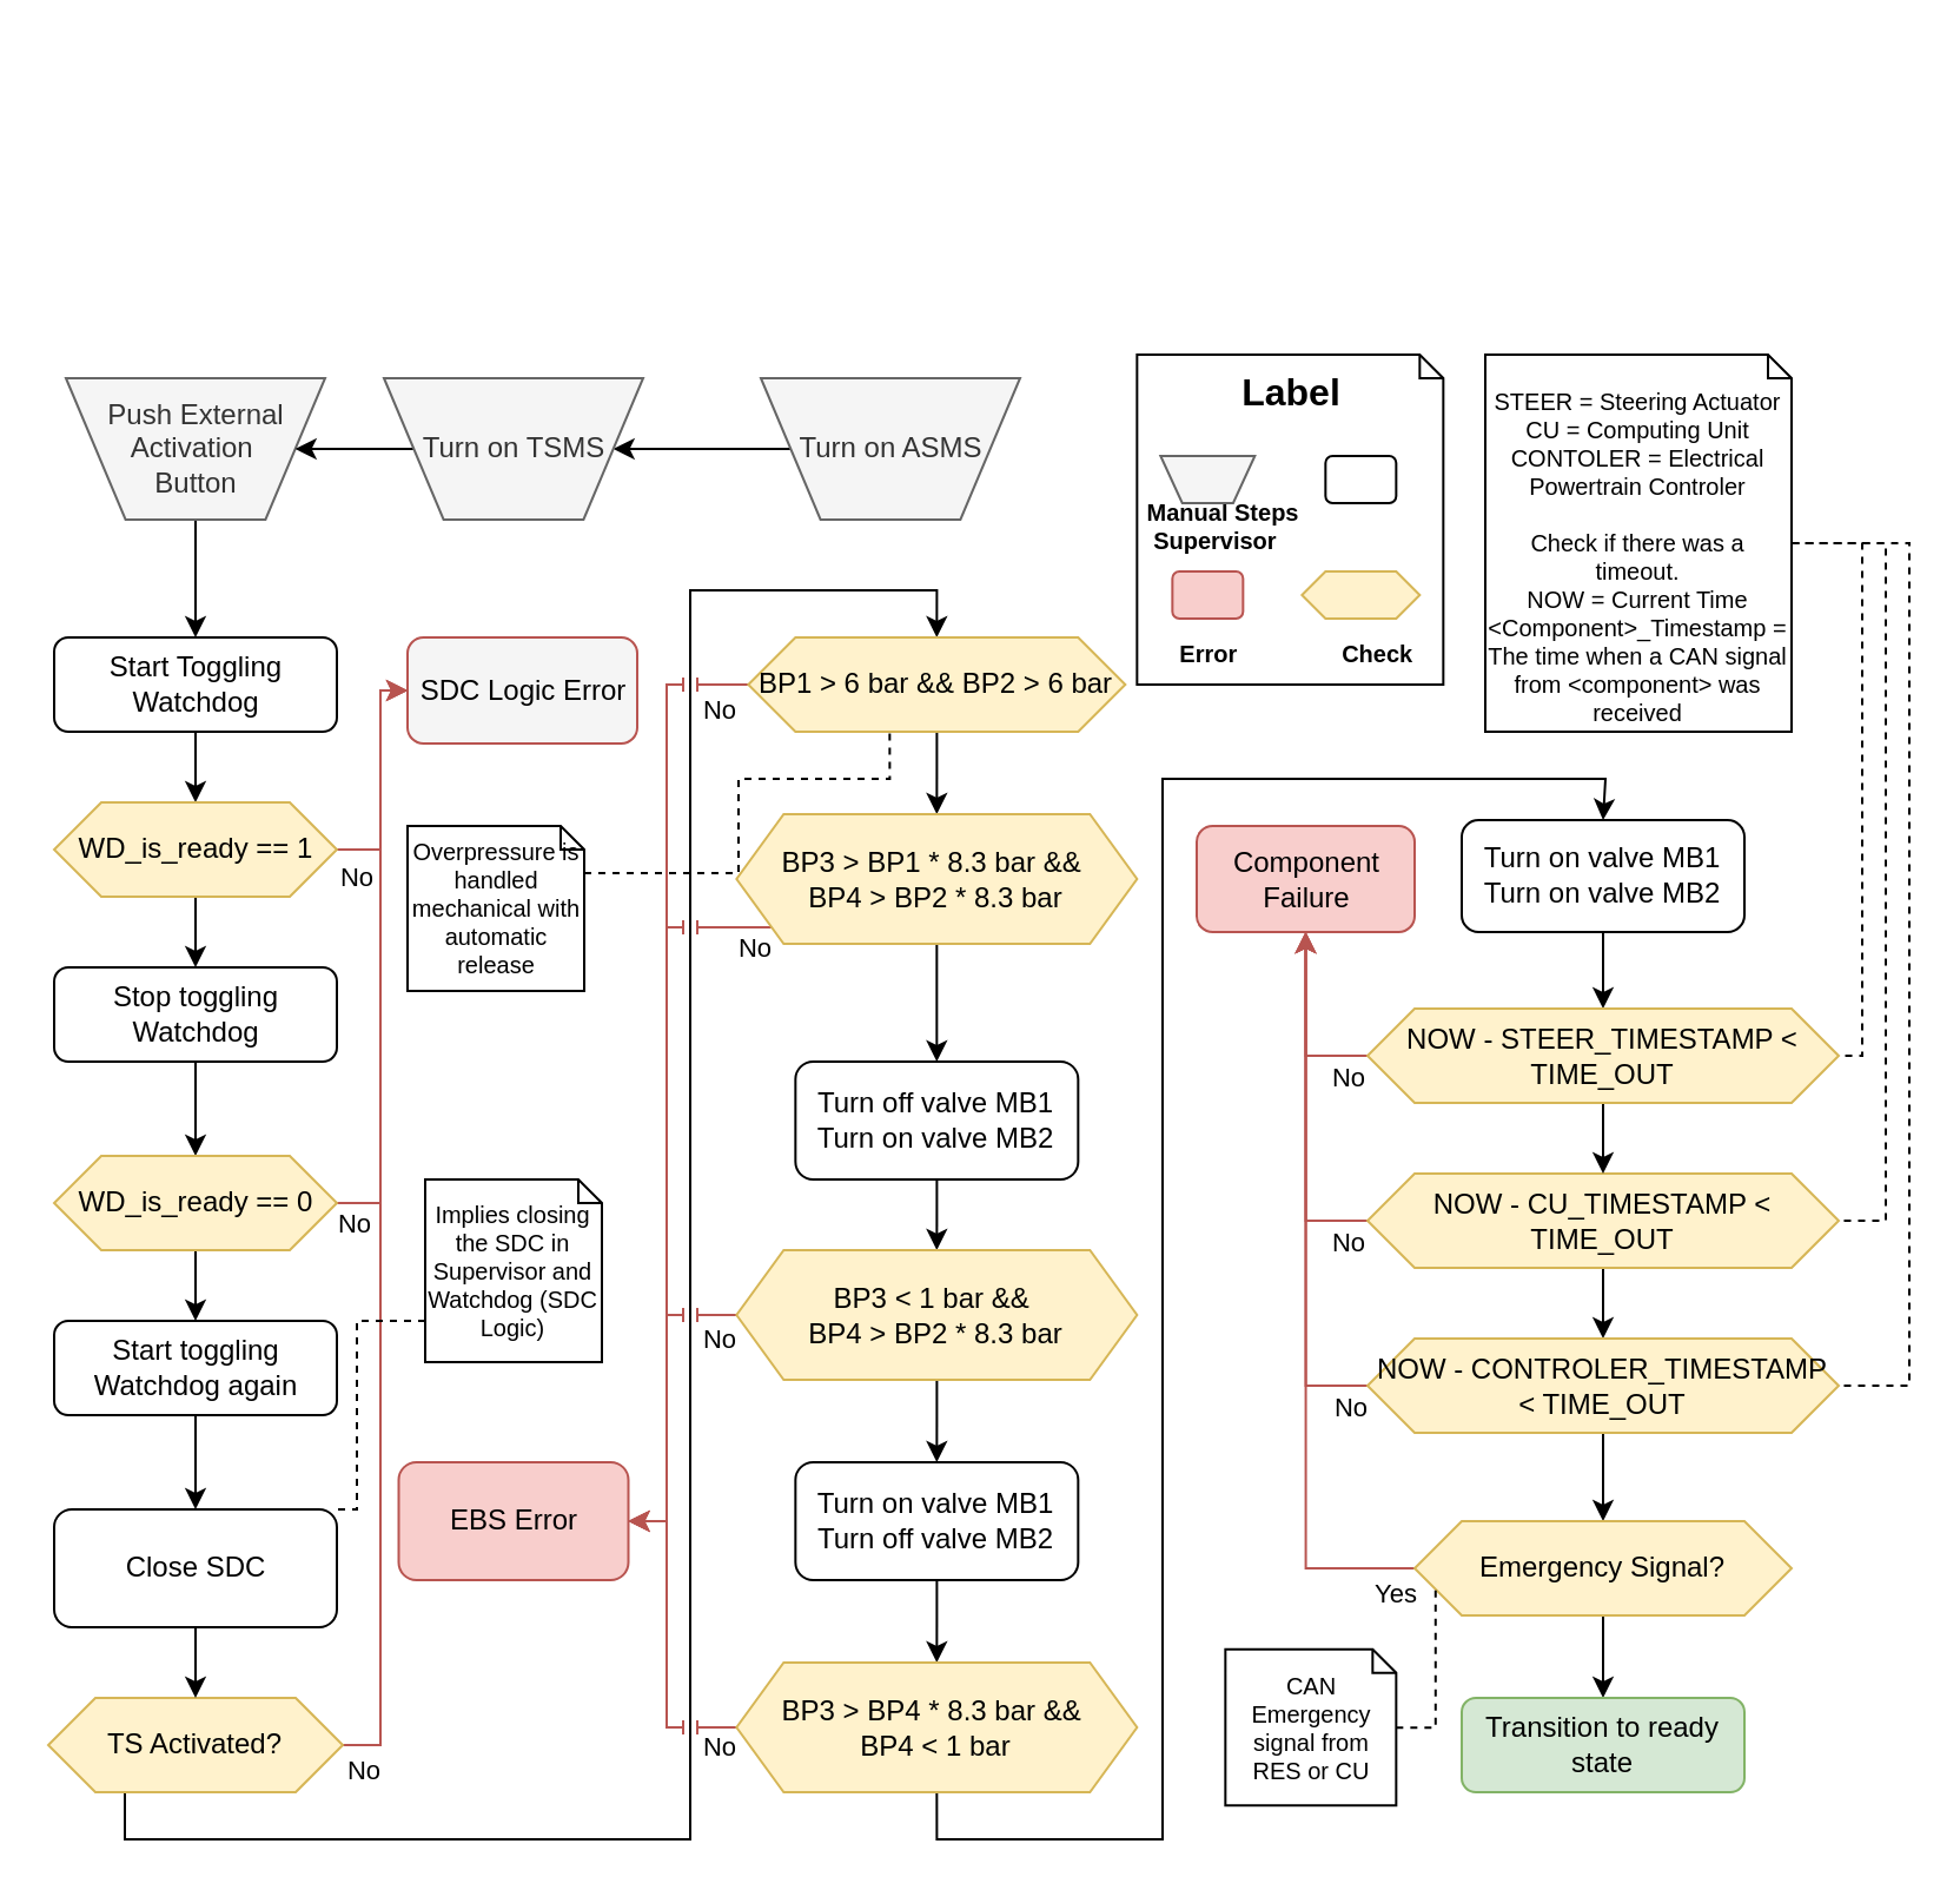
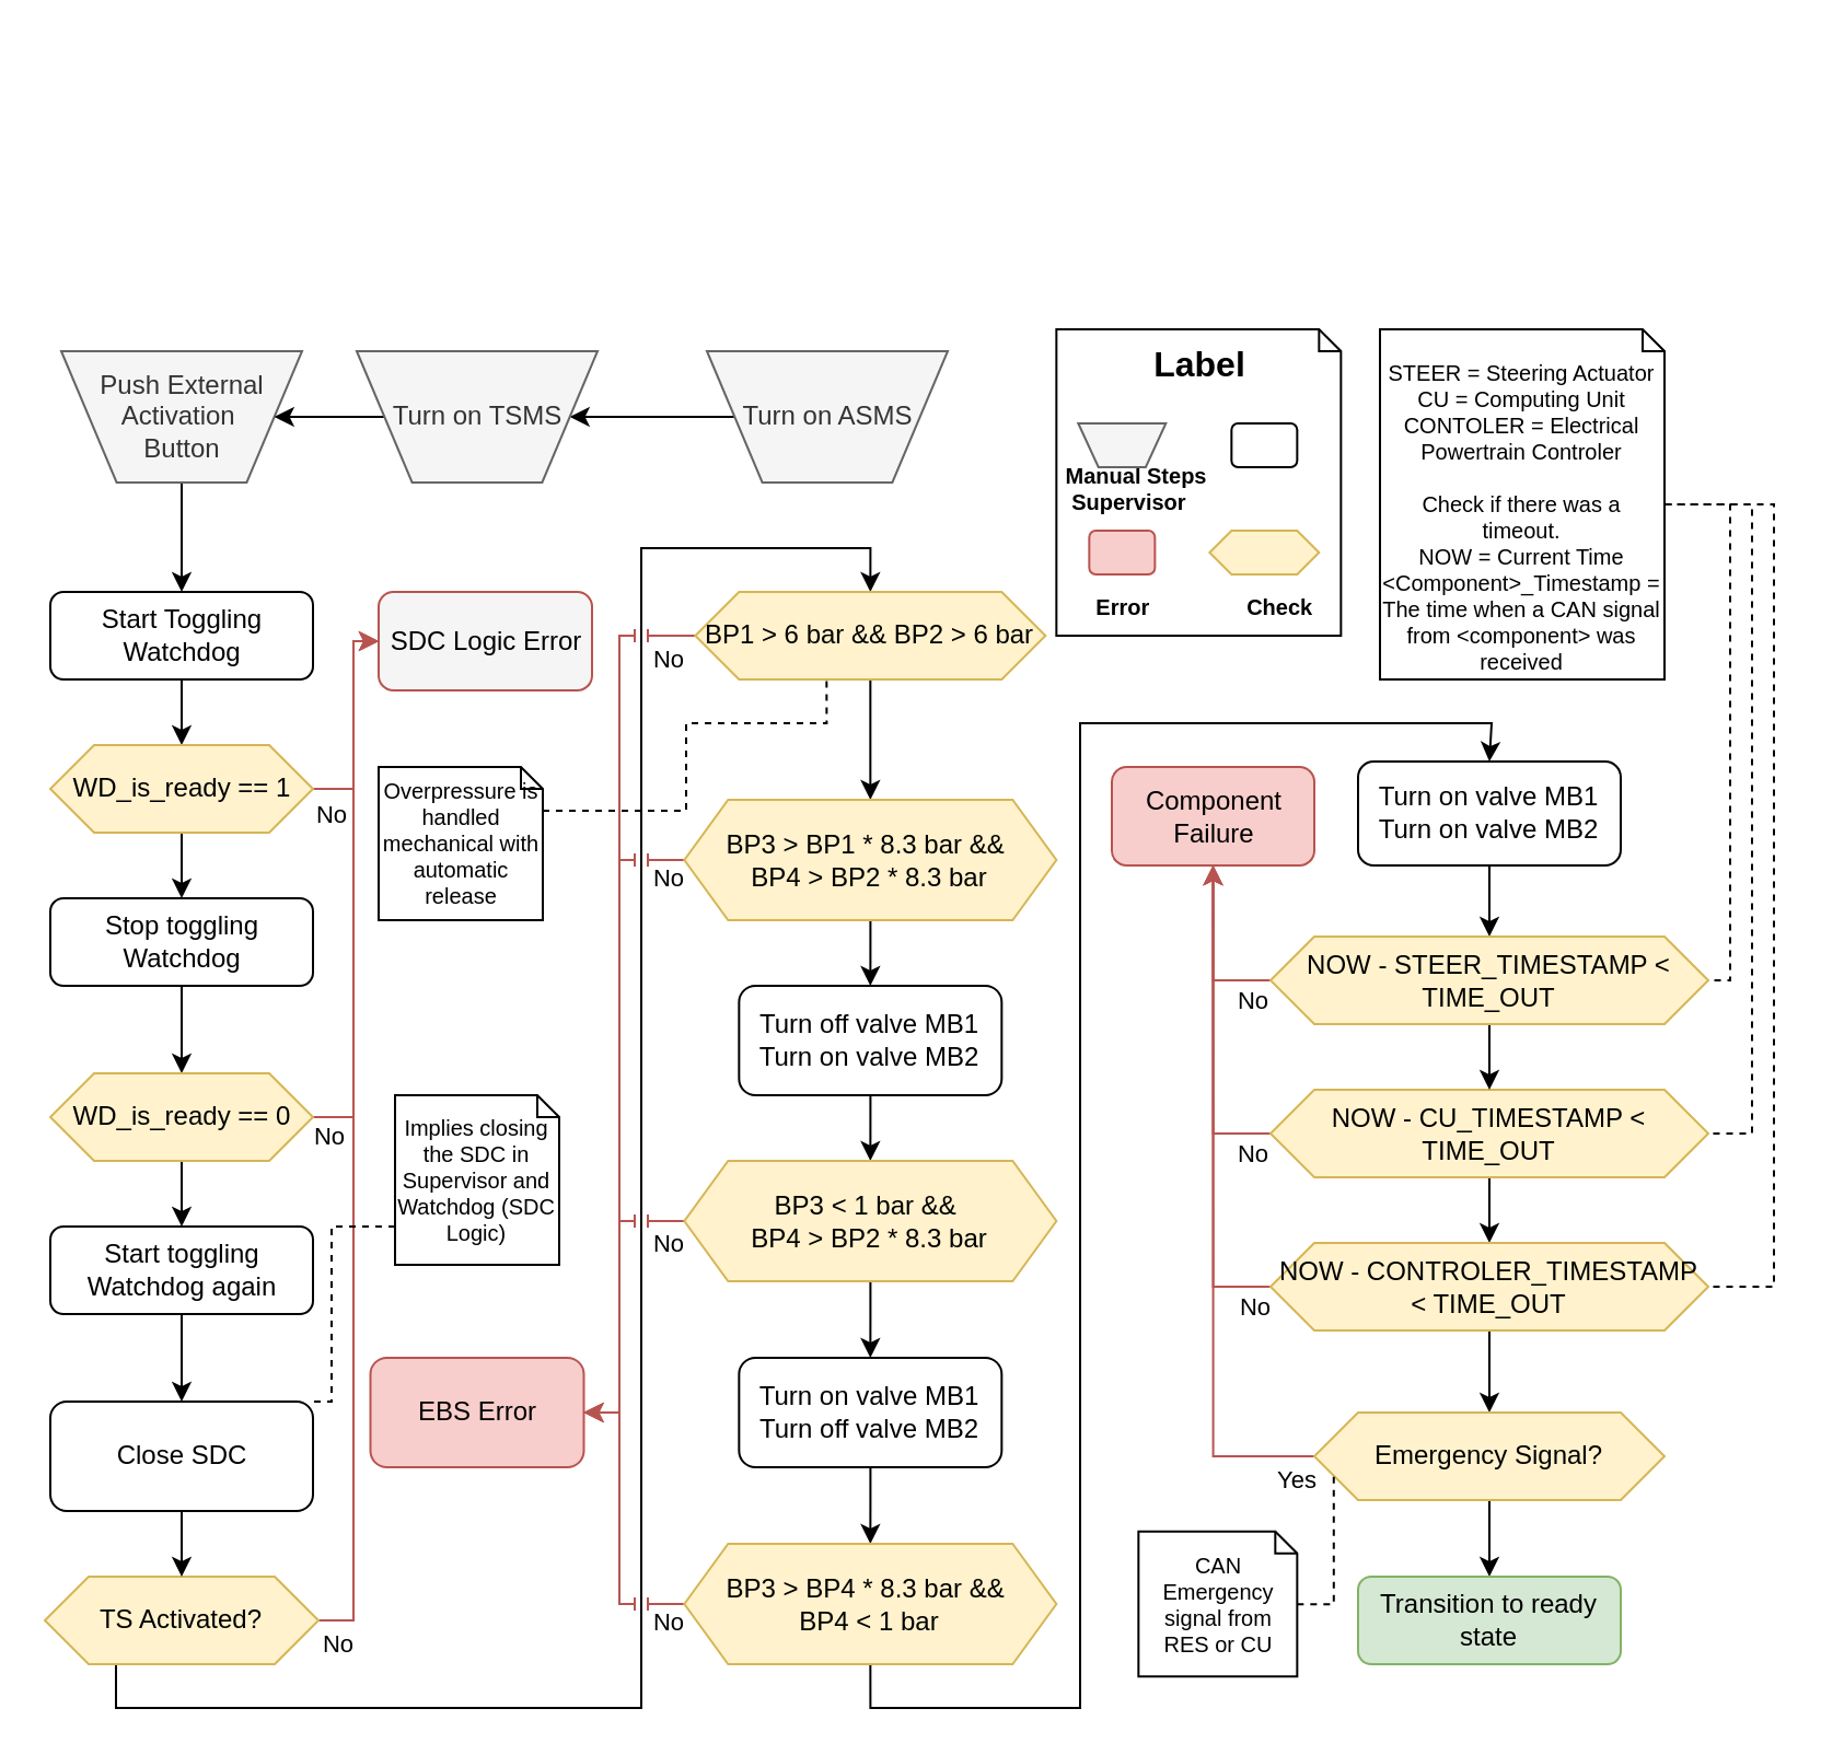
- <mxCell id="43" value="BP3 &amp;gt; BP1 * 8.3 bar &amp;amp;&amp;amp;&amp;nbsp;&lt;div&gt;BP4 &amp;gt; BP2 * 8.3 bar&lt;/div&gt;" style="shape=hexagon;perimeter=hexagonPerimeter2;whiteSpace=wrap;html=1;fixedSize=1;fillColor=#fff2cc;strokeColor=#d6b656;" vertex="1" parent="1"><mxGeometry x="312.17" y="345" width="170" height="55" as="geometry" /></mxCell>
+ <mxCell id="43" value="BP3 &amp;gt; BP1 * 8.3 bar &amp;amp;&amp;amp;&amp;nbsp;&lt;div&gt;BP4 &amp;gt; BP2 * 8.3 bar&lt;/div&gt;" style="shape=hexagon;perimeter=hexagonPerimeter2;whiteSpace=wrap;html=1;fixedSize=1;fillColor=#fff2cc;strokeColor=#d6b656;" vertex="1" parent="1"><mxGeometry x="312.17" y="365" width="170" height="55" as="geometry" /></mxCell>
